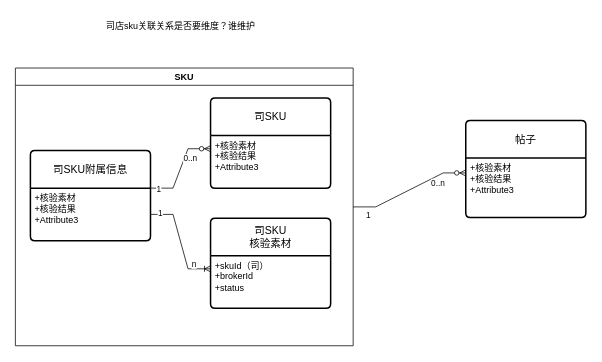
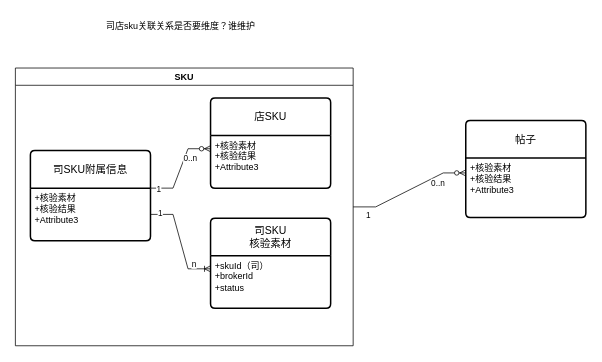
- <mxCell id="3" value="司SKU" style="swimlane;childLayout=stackLayout;horizontal=1;startSize=50;horizontalStack=0;rounded=1;fontSize=14;fontStyle=0;strokeWidth=2;resizeParent=0;resizeLast=1;shadow=0;dashed=0;align=center;arcSize=4;whiteSpace=wrap;html=1;" parent="2" vertex="1"><mxGeometry x="260" y="40" width="160" height="120" as="geometry" /></mxCell>
+ <mxCell id="3" value="店SKU" style="swimlane;childLayout=stackLayout;horizontal=1;startSize=50;horizontalStack=0;rounded=1;fontSize=14;fontStyle=0;strokeWidth=2;resizeParent=0;resizeLast=1;shadow=0;dashed=0;align=center;arcSize=4;whiteSpace=wrap;html=1;" parent="2" vertex="1"><mxGeometry x="260" y="40" width="160" height="120" as="geometry" /></mxCell>
